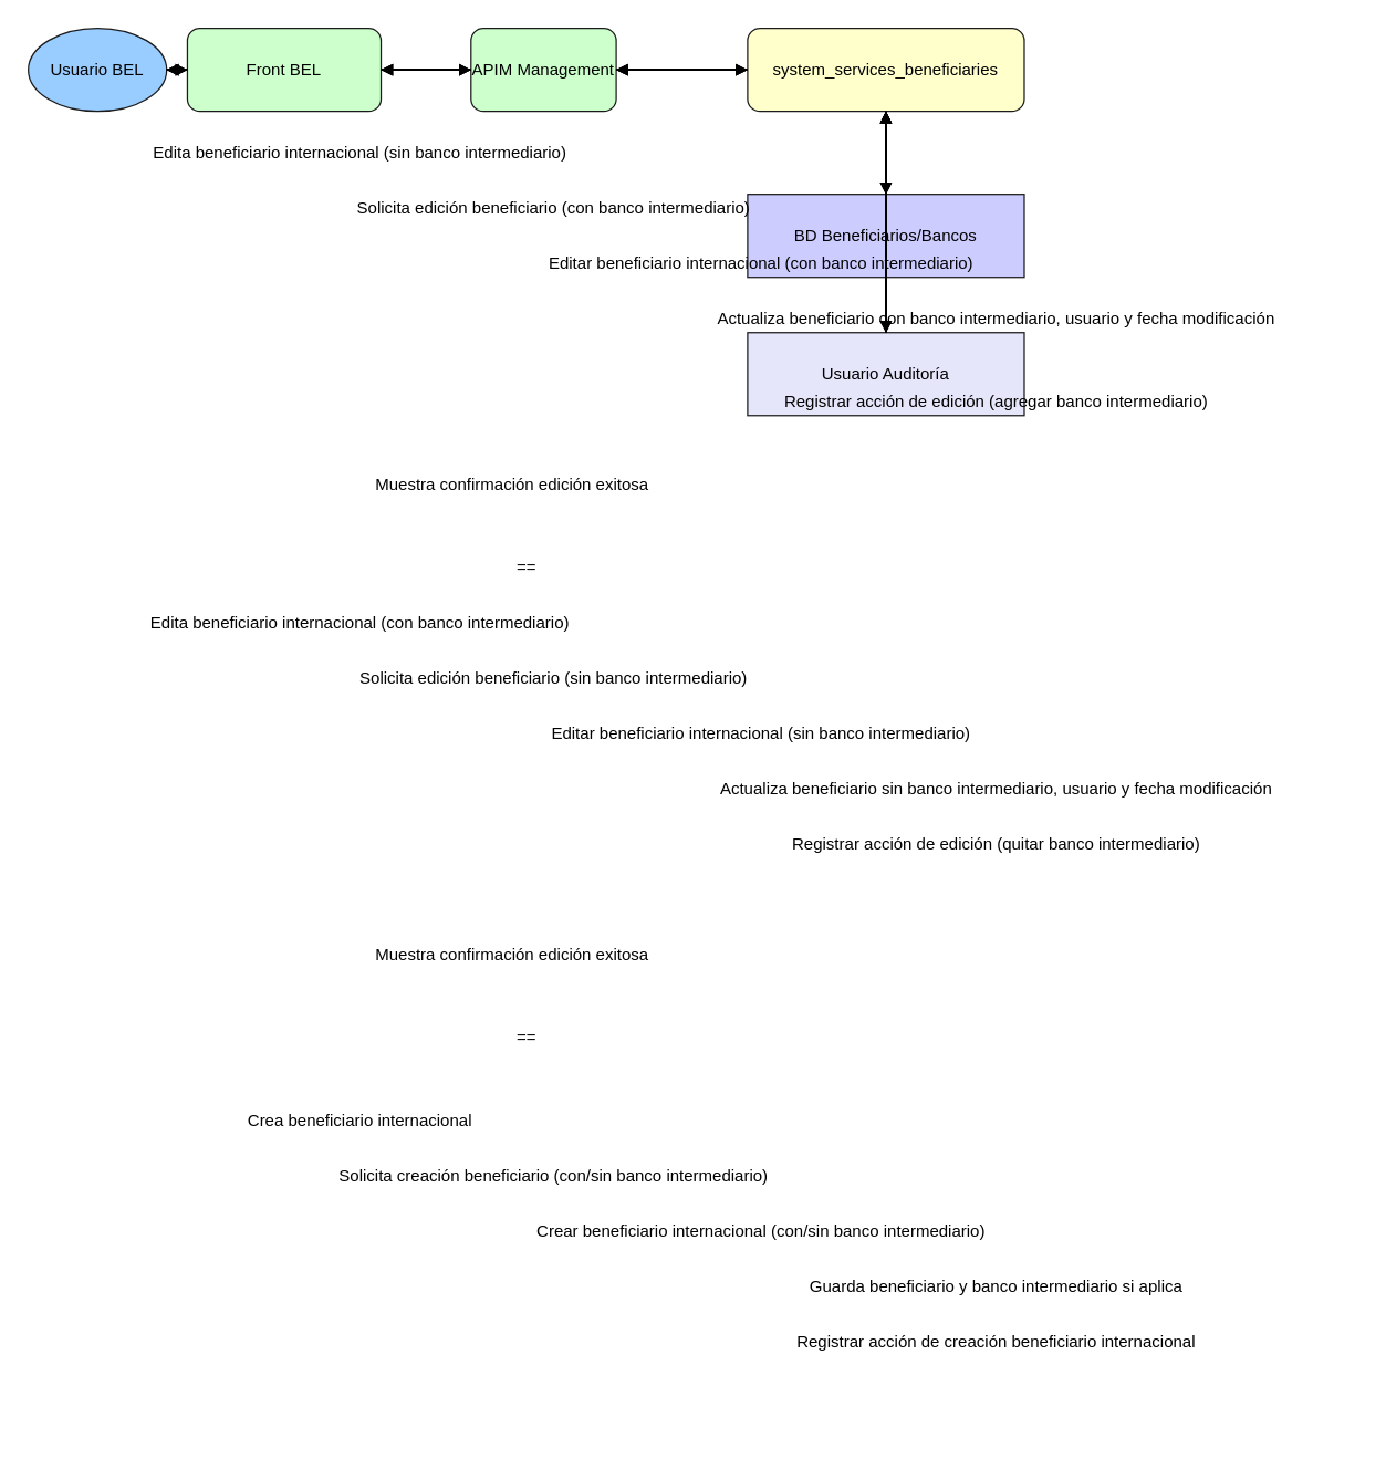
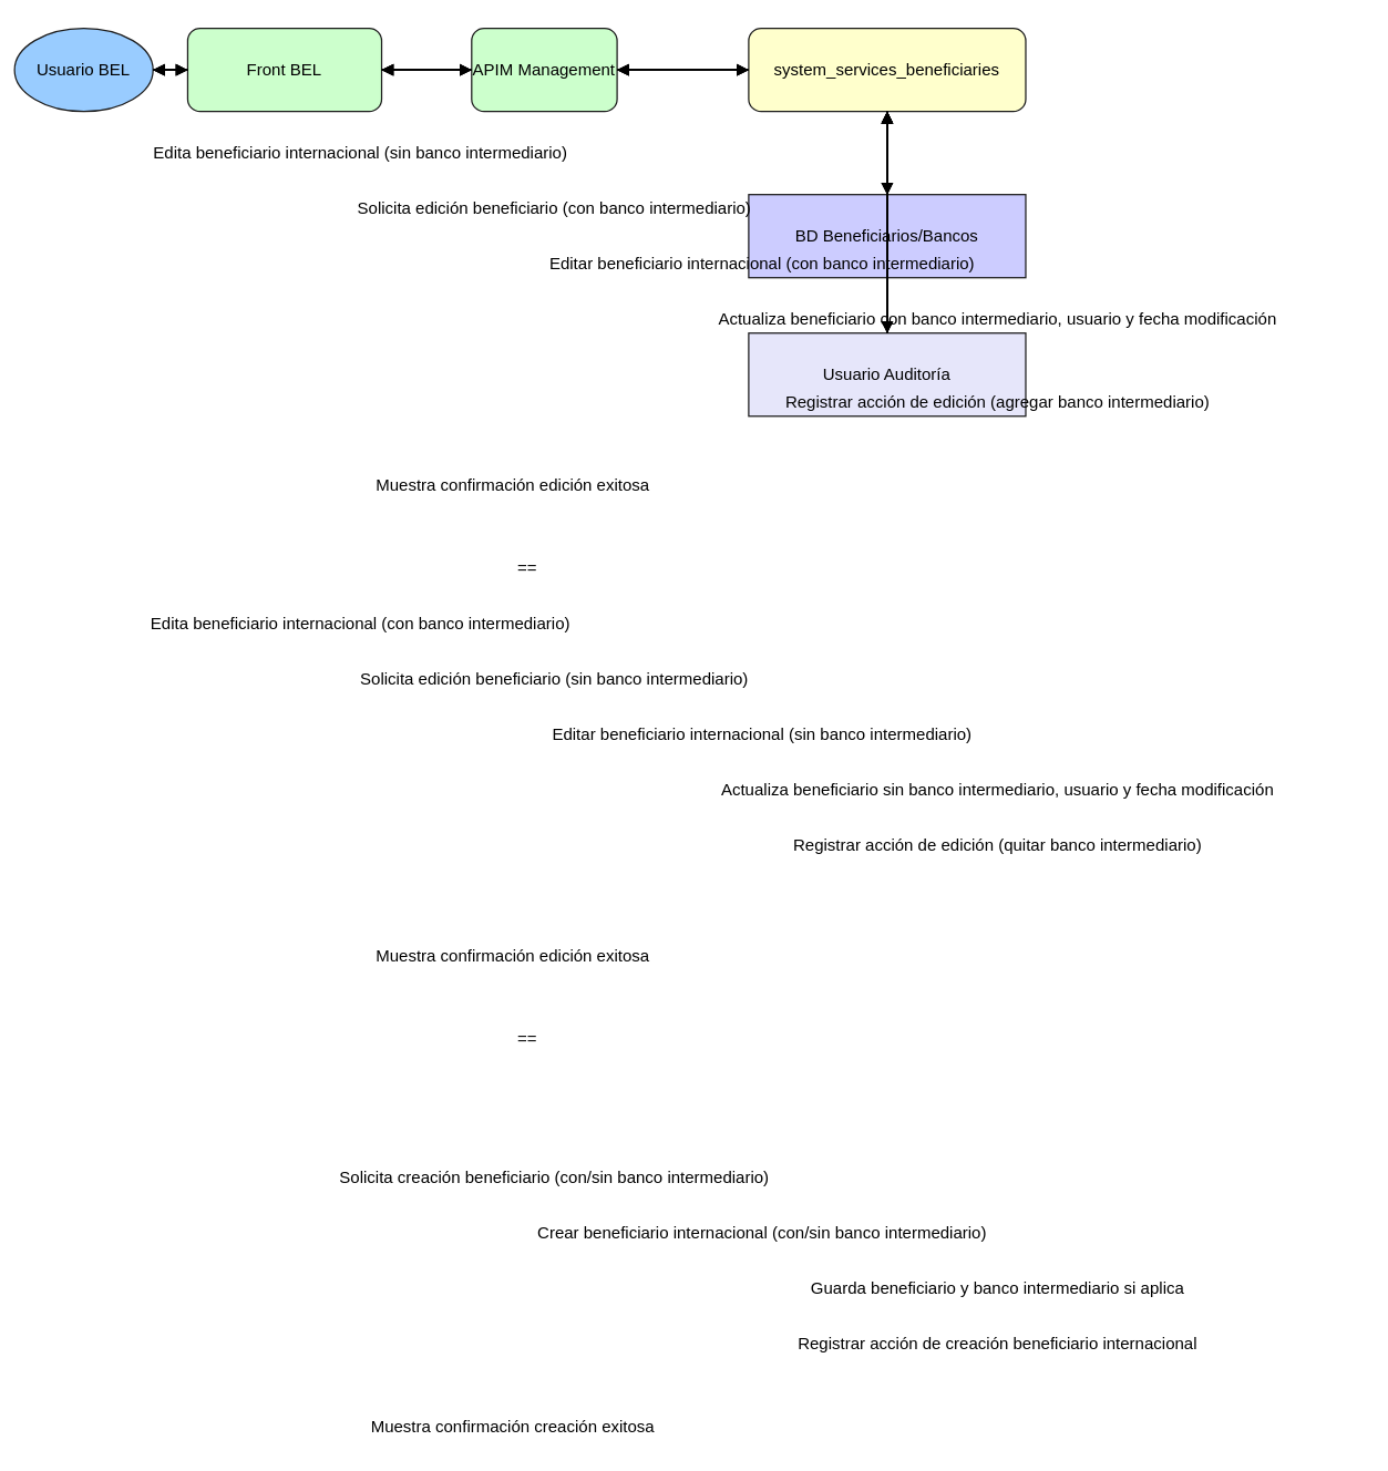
- <mxCell id="2" value="Usuario BEL" style="ellipse;whiteSpace=wrap;html=1;fillColor=#99ccff;strokeColor=#1b1b1b;" vertex="1" parent="1"><mxGeometry x="20" y="20" width="100" height="60" as="geometry" /></mxCell>
+ <mxCell id="2" value="Usuario BEL" style="ellipse;whiteSpace=wrap;html=1;fillColor=#99ccff;strokeColor=#1b1b1b;" vertex="1" parent="1"><mxGeometry x="10" y="20" width="100" height="60" as="geometry" /></mxCell>
- <mxCell id="43" value="Crea beneficiario internacional" style="text;html=1;align=center;verticalAlign=middle;whiteSpace=wrap;" vertex="1" parent="1"><mxGeometry x="100" y="800" width="320" height="20" as="geometry" /></mxCell>
+ <mxCell id="57" value="Muestra confirmación creación exitosa" style="text;html=1;align=center;verticalAlign=middle;whiteSpace=wrap;" vertex="1" parent="1"><mxGeometry x="220" y="1020" width="300" height="20" as="geometry" /></mxCell>
